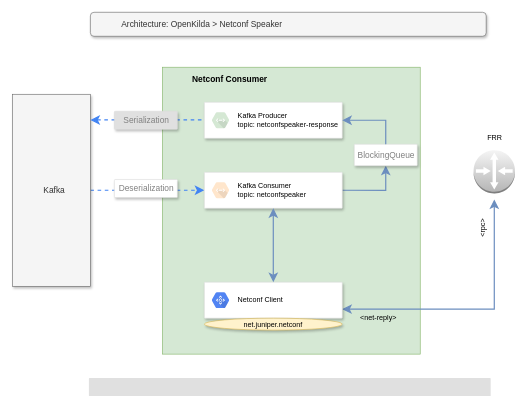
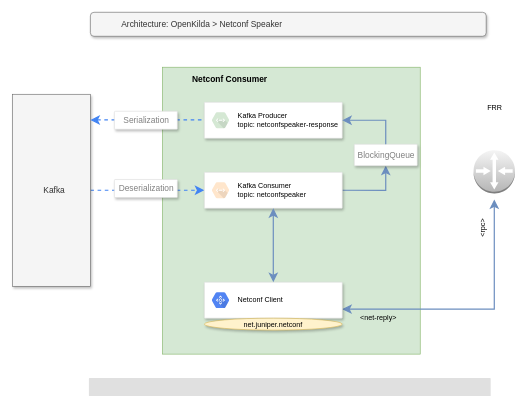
- <mxCell id="22" value="Serialization" style="strokeColor=#dddddd;fillColor=#e0e0e0;shadow=1;strokeWidth=1;rounded=1;absoluteArcSize=1;arcSize=2;fontSize=14;fontColor=#808080;align=center;html=1;rotation=0;" parent="1" vertex="1"><mxGeometry x="190" y="185" width="105" height="30" as="geometry" /></mxCell>
+ <mxCell id="22" value="Serialization" style="strokeColor=#dddddd;fillColor=#ffffff;shadow=1;strokeWidth=1;rounded=1;absoluteArcSize=1;arcSize=2;fontSize=14;fontColor=#808080;align=center;html=1;rotation=0;" parent="1" vertex="1"><mxGeometry x="190" y="185" width="105" height="30" as="geometry" /></mxCell>
- <mxCell id="17" value="FRR" style="text;html=1;align=center;verticalAlign=middle;resizable=0;points=[];autosize=1;" parent="1" vertex="1"><mxGeometry x="803.5" y="220" width="40" height="20" as="geometry" /></mxCell>
+ <mxCell id="17" value="FRR" style="text;html=1;align=center;verticalAlign=middle;resizable=0;points=[];autosize=1;" parent="1" vertex="1"><mxGeometry x="803.5" y="170" width="40" height="20" as="geometry" /></mxCell>
